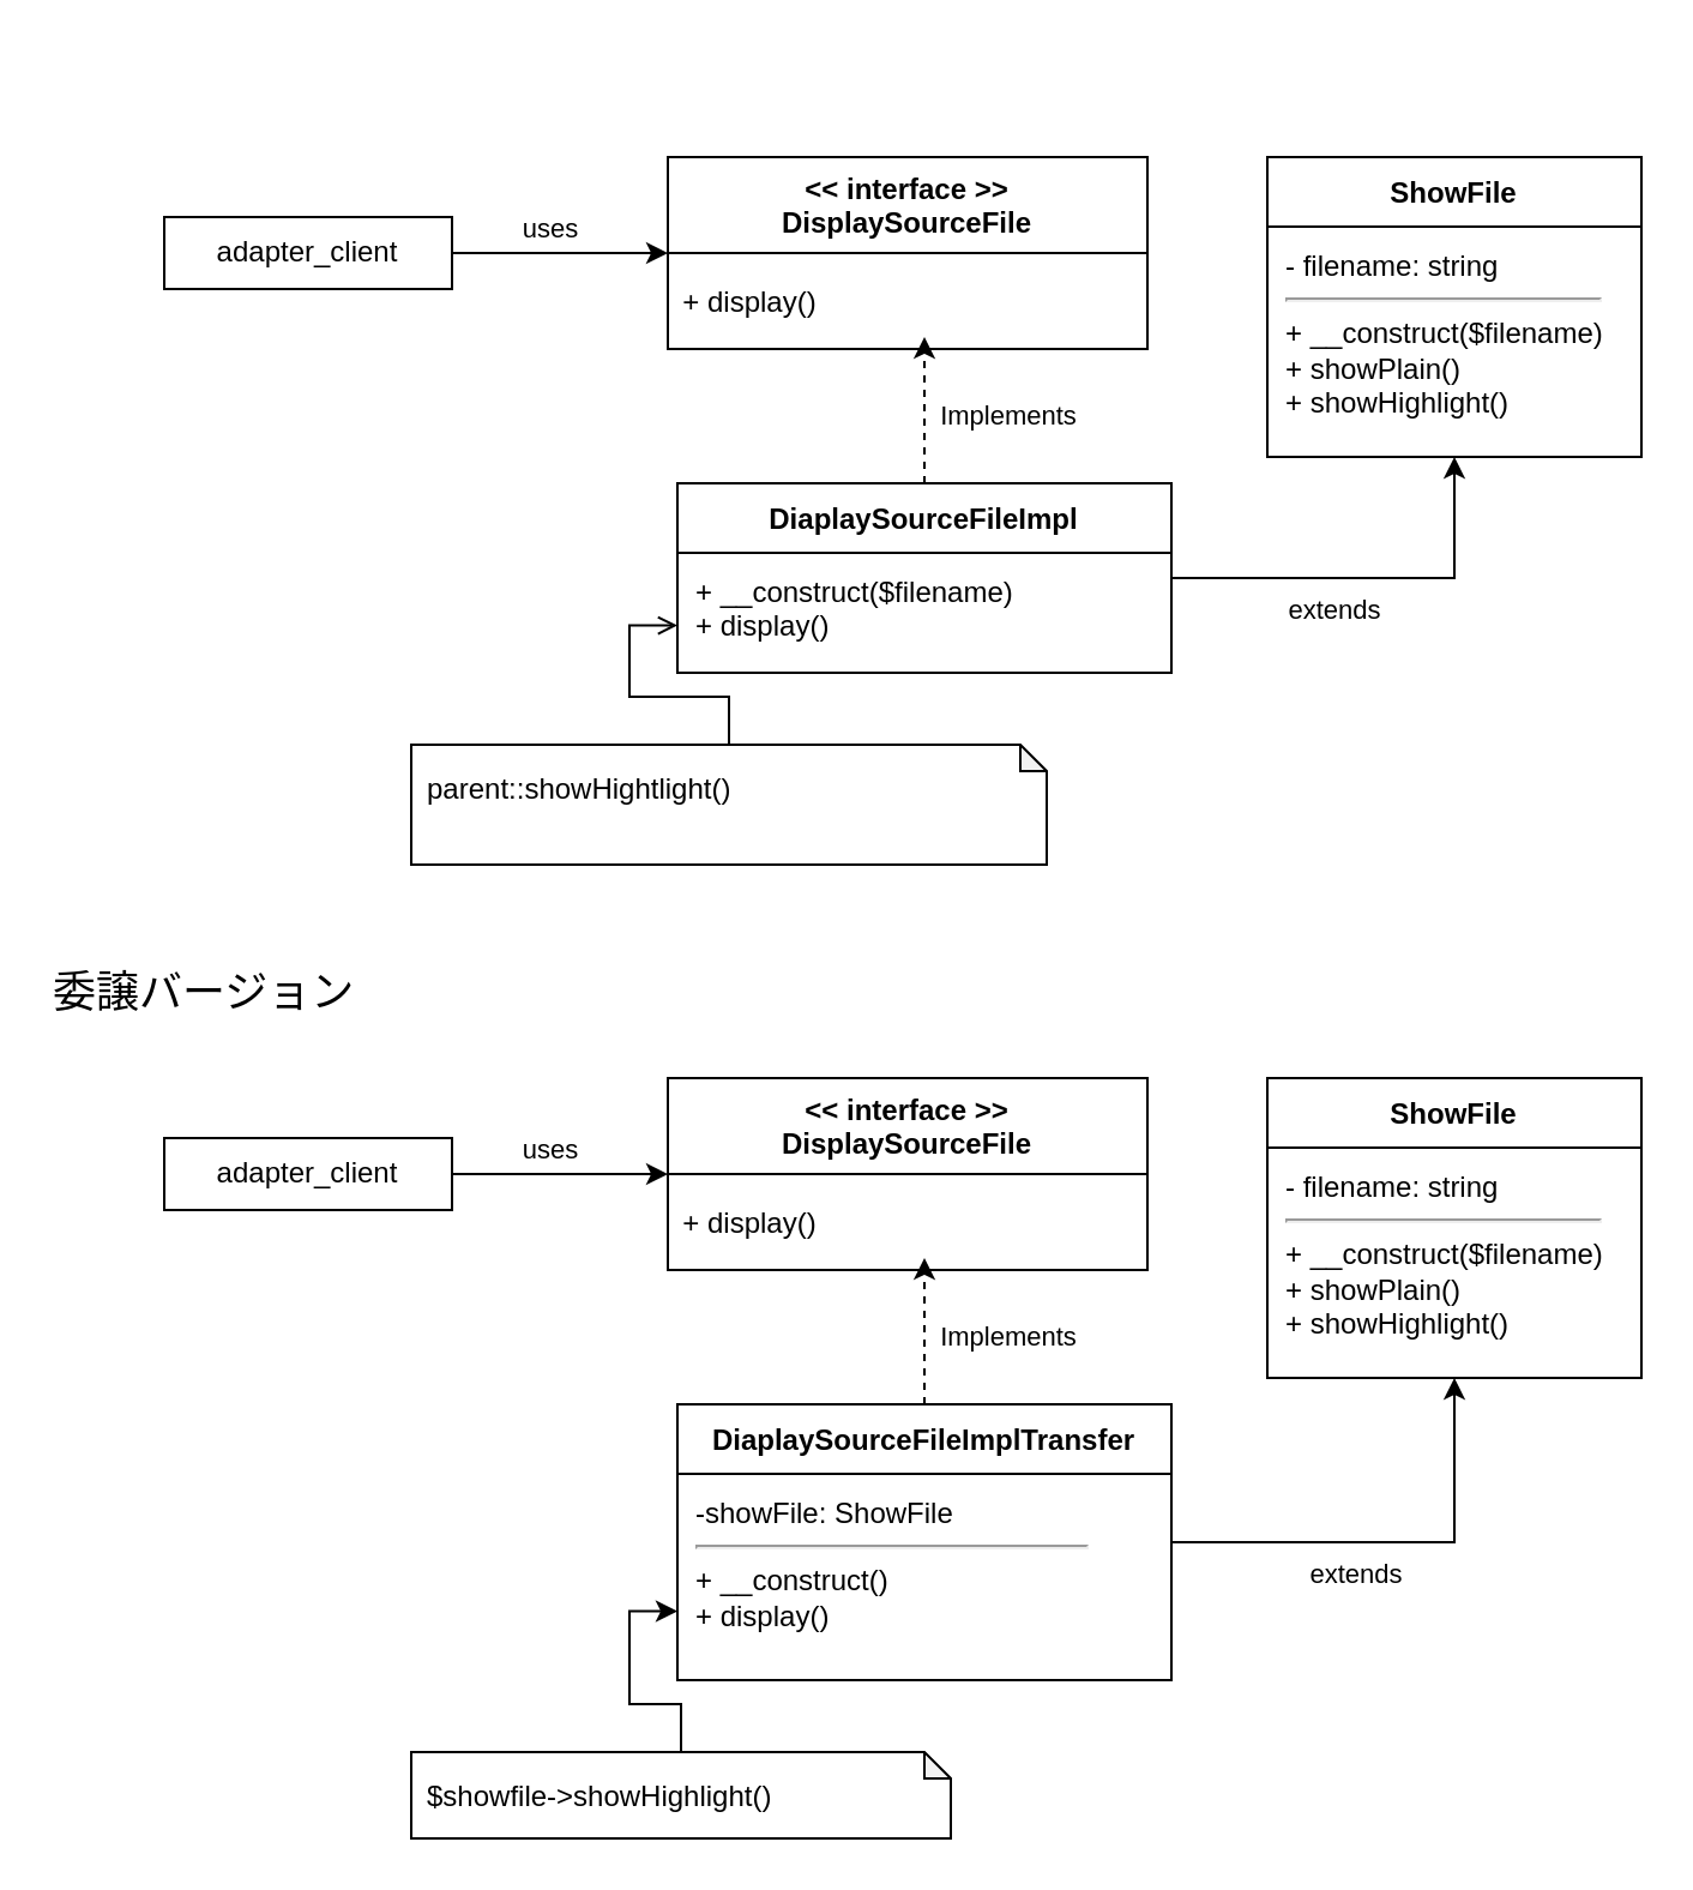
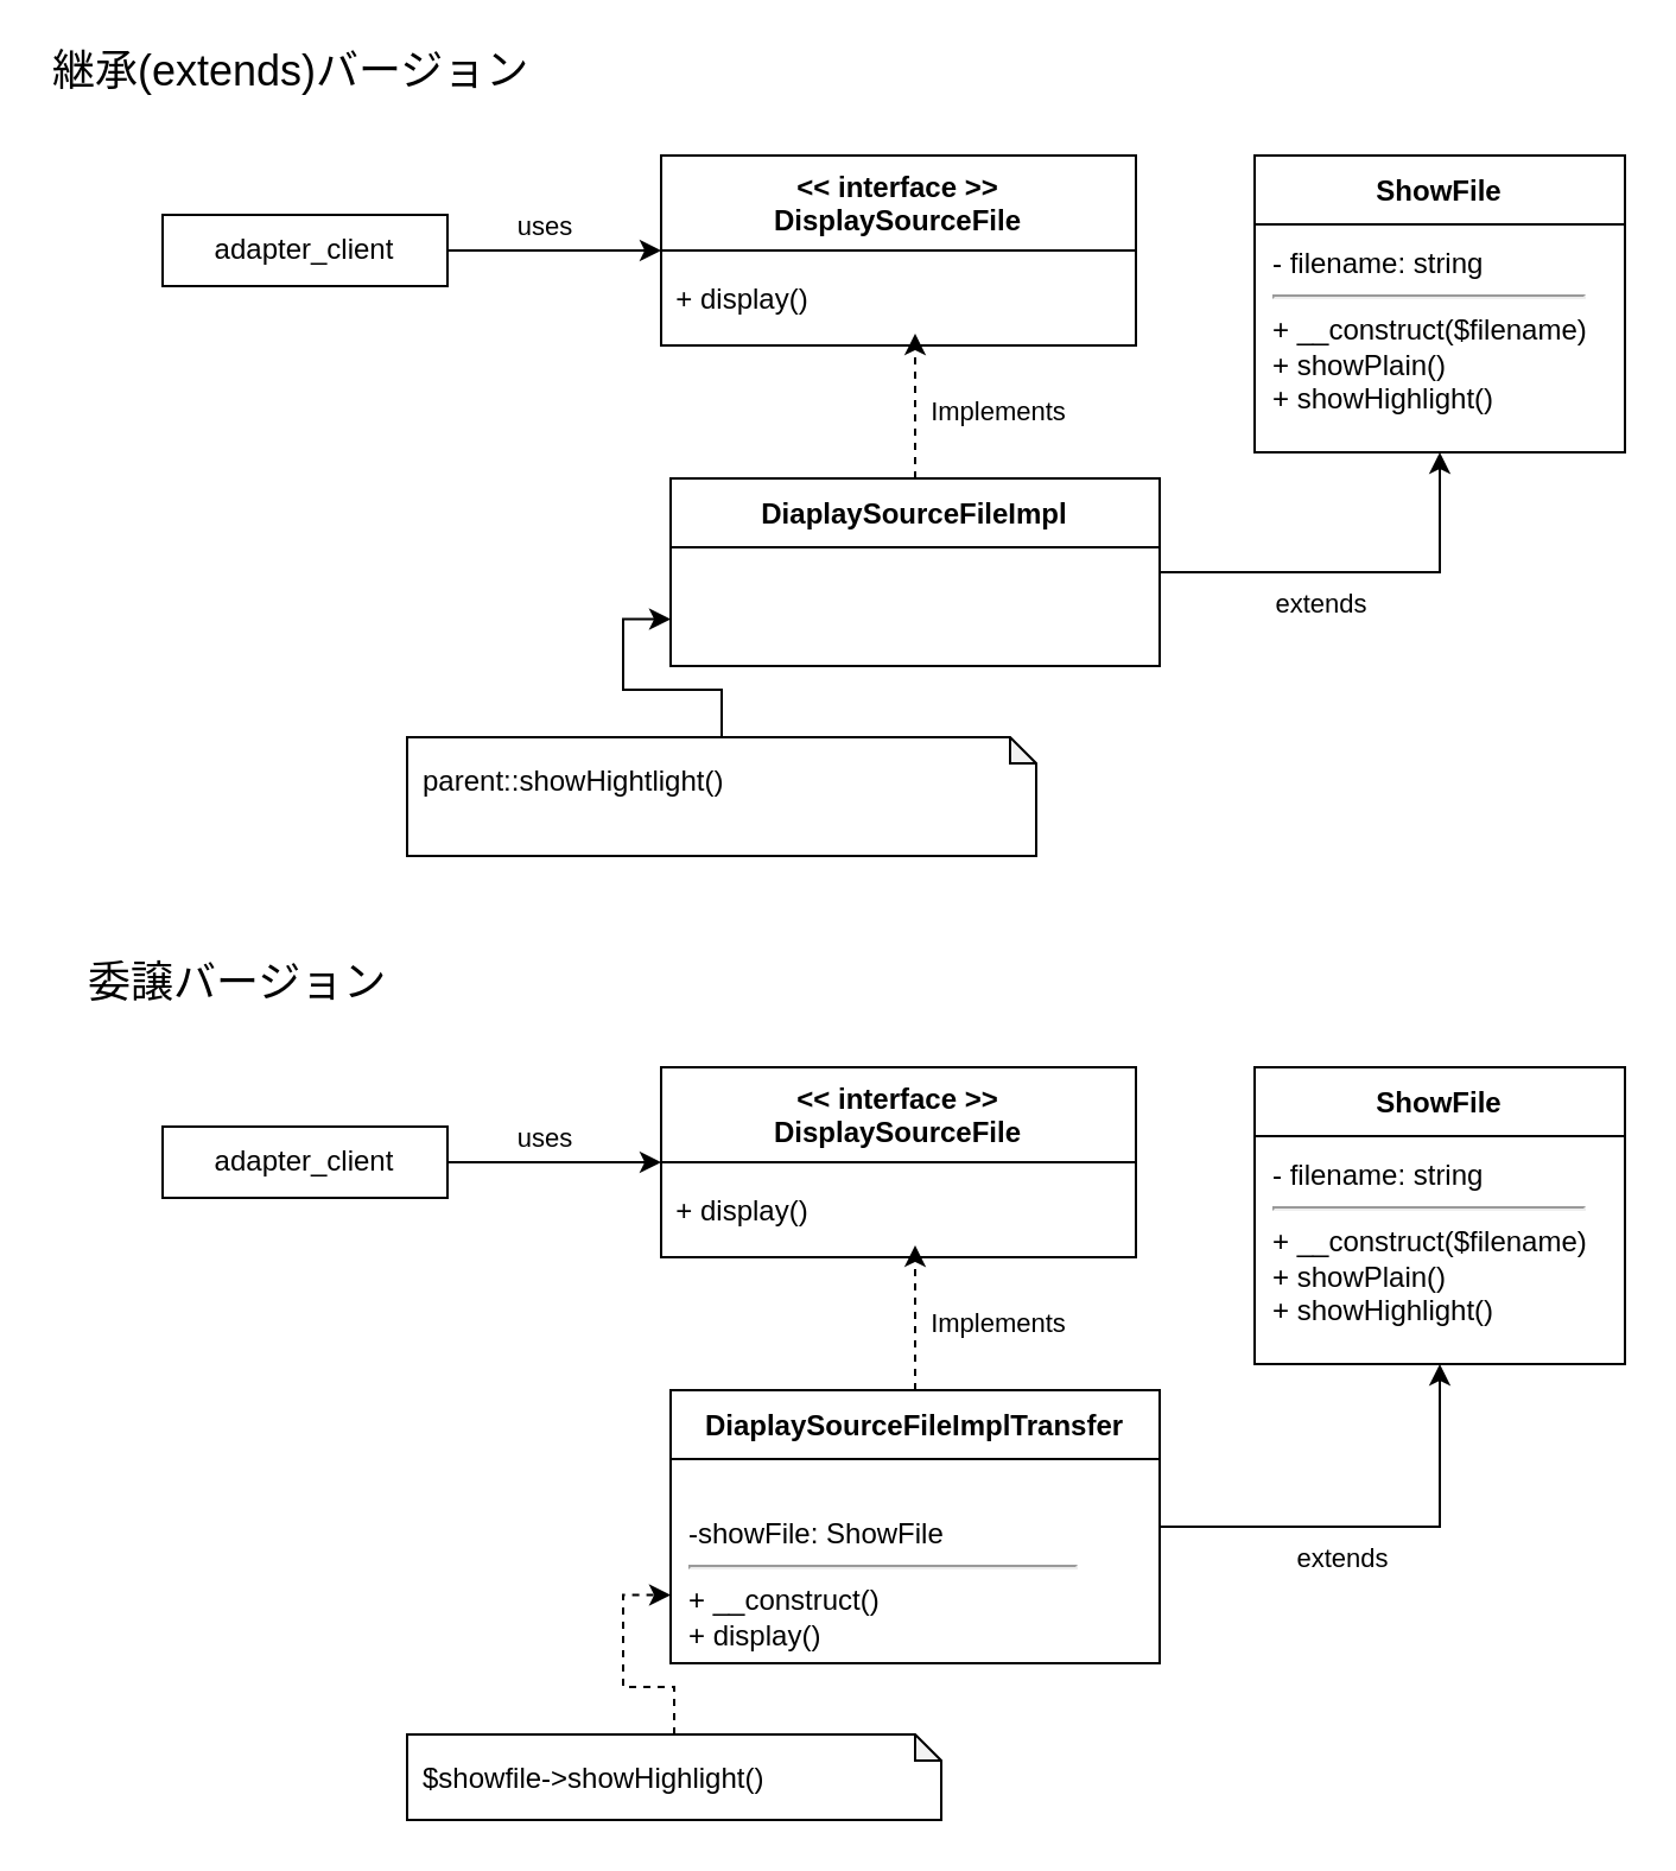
+ <mxCell id="17" value="&lt;span style=&quot;font-size: 18px;&quot;&gt;継承(extends)バージョン&lt;/span&gt;" style="text;html=1;strokeColor=none;fillColor=none;align=left;verticalAlign=middle;whiteSpace=wrap;rounded=0;fontSize=18;" vertex="1" parent="1"><mxGeometry x="20" y="20" width="218" height="20" as="geometry" /></mxCell>
- <mxCell id="12" value="+ __construct($filename)&lt;br&gt;+ display()" style="text;html=1;align=left;verticalAlign=top;resizable=0;points=[];autosize=1;strokeColor=none;" vertex="1" parent="11"><mxGeometry x="6" y="31.5" width="150" height="30" as="geometry" /></mxCell>
- <mxCell id="15" style="edgeStyle=orthogonalEdgeStyle;rounded=0;orthogonalLoop=1;jettySize=auto;html=1;entryX=0;entryY=0.75;entryDx=0;entryDy=0;endArrow=open;" edge="1" parent="1" source="16" target="11"><mxGeometry relative="1" as="geometry" /></mxCell>
+ <mxCell id="15" style="edgeStyle=orthogonalEdgeStyle;rounded=0;orthogonalLoop=1;jettySize=auto;html=1;entryX=0;entryY=0.75;entryDx=0;entryDy=0;" edge="1" parent="1" source="16" target="11"><mxGeometry relative="1" as="geometry" /></mxCell>
- <mxCell id="33" value="&lt;span style=&quot;font-size: 18px&quot;&gt;委譲バージョン&lt;/span&gt;" style="text;html=1;strokeColor=none;fillColor=none;align=left;verticalAlign=middle;whiteSpace=wrap;rounded=0;fontSize=18;" vertex="1" parent="1"><mxGeometry x="20" y="404" width="218" height="20" as="geometry" /></mxCell>
+ <mxCell id="33" value="&lt;span style=&quot;font-size: 18px&quot;&gt;委譲バージョン&lt;/span&gt;" style="text;html=1;strokeColor=none;fillColor=none;align=left;verticalAlign=middle;whiteSpace=wrap;rounded=0;fontSize=18;" vertex="1" parent="1"><mxGeometry x="35" y="404" width="218" height="20" as="geometry" /></mxCell>
- <mxCell id="28" value="-showFile: ShowFile&amp;nbsp; &amp;nbsp; &amp;nbsp; &amp;nbsp; &amp;nbsp; &amp;nbsp; &amp;nbsp; &amp;nbsp; &amp;nbsp;&lt;br&gt;&lt;hr id=&quot;null&quot;&gt;+ __construct()&lt;br&gt;+ display()" style="text;html=1;align=left;verticalAlign=top;resizable=0;points=[];autosize=1;strokeColor=none;" vertex="1" parent="27"><mxGeometry x="6" y="31.5" width="180" height="60" as="geometry" /></mxCell>
+ <mxCell id="28" value="-showFile: ShowFile&amp;nbsp; &amp;nbsp; &amp;nbsp; &amp;nbsp; &amp;nbsp; &amp;nbsp; &amp;nbsp; &amp;nbsp; &amp;nbsp;&lt;br&gt;&lt;hr id=&quot;null&quot;&gt;+ __construct()&lt;br&gt;+ display()" style="text;html=1;align=left;verticalAlign=top;resizable=0;points=[];autosize=1;strokeColor=none;" vertex="1" parent="27"><mxGeometry x="6" y="46.5" width="180" height="60" as="geometry" /></mxCell>
- <mxCell id="31" style="edgeStyle=orthogonalEdgeStyle;rounded=0;orthogonalLoop=1;jettySize=auto;html=1;entryX=0;entryY=0.75;entryDx=0;entryDy=0;" edge="1" parent="1" source="32" target="27"><mxGeometry relative="1" as="geometry" /></mxCell>
+ <mxCell id="31" style="edgeStyle=orthogonalEdgeStyle;rounded=0;orthogonalLoop=1;jettySize=auto;html=1;entryX=0;entryY=0.75;entryDx=0;entryDy=0;dashed=1;" edge="1" parent="1" source="32" target="27"><mxGeometry relative="1" as="geometry" /></mxCell>
